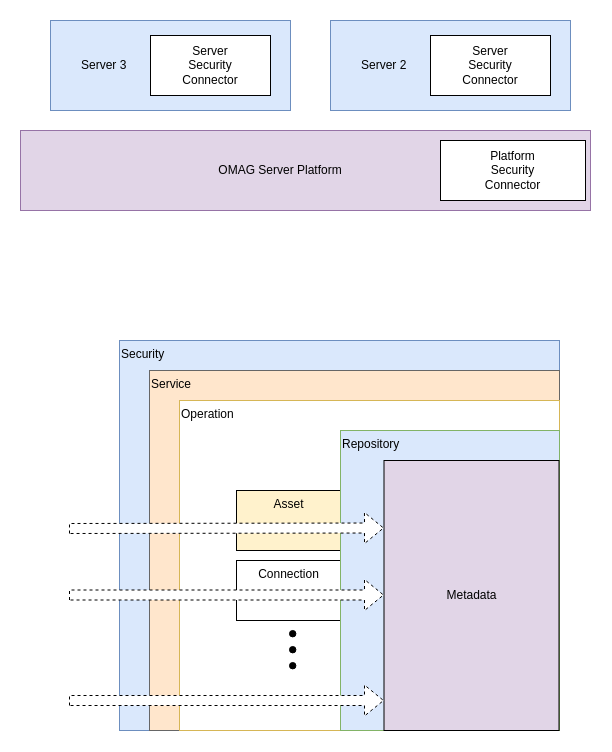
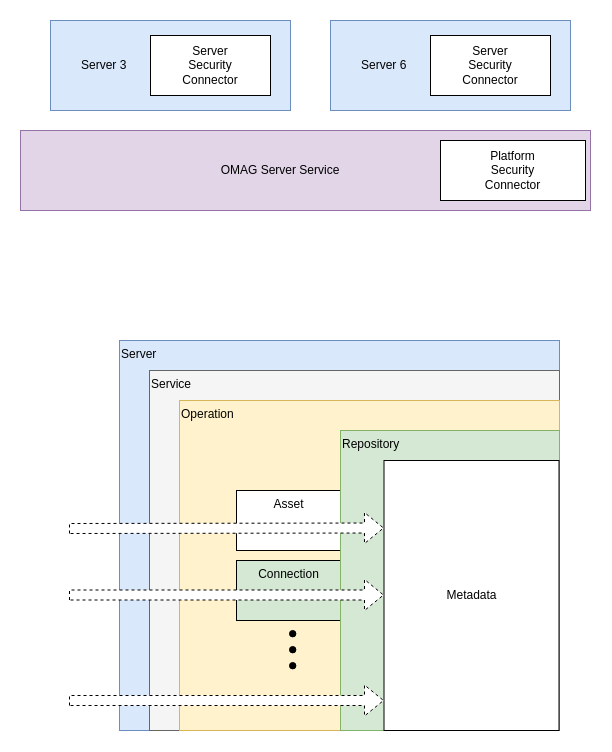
- <mxCell id="6" value="Server 2" style="rounded=0;whiteSpace=wrap;html=1;align=left;spacingLeft=29;fillColor=#dae8fc;strokeColor=#6c8ebf;" parent="1" vertex="1"><mxGeometry x="330" y="20" width="240" height="90" as="geometry" /></mxCell>
+ <mxCell id="6" value="Server 6" style="rounded=0;whiteSpace=wrap;html=1;align=left;spacingLeft=29;fillColor=#dae8fc;strokeColor=#6c8ebf;" parent="1" vertex="1"><mxGeometry x="330" y="20" width="240" height="90" as="geometry" /></mxCell>
- <mxCell id="2" value="OMAG Server Platform" style="rounded=0;whiteSpace=wrap;html=1;spacingRight=50;fillColor=#e1d5e7;strokeColor=#9673a6;" parent="1" vertex="1"><mxGeometry x="20" y="130" width="570" height="80" as="geometry" /></mxCell>
+ <mxCell id="2" value="OMAG Server Service" style="rounded=0;whiteSpace=wrap;html=1;spacingRight=50;fillColor=#e1d5e7;strokeColor=#9673a6;" parent="1" vertex="1"><mxGeometry x="20" y="130" width="570" height="80" as="geometry" /></mxCell>
- <mxCell id="8" value="Security" style="rounded=0;whiteSpace=wrap;html=1;align=left;verticalAlign=top;fillColor=#dae8fc;strokeColor=#6c8ebf;" parent="1" vertex="1"><mxGeometry x="119" y="340" width="440" height="390" as="geometry" /></mxCell>
+ <mxCell id="8" value="Server" style="rounded=0;whiteSpace=wrap;html=1;align=left;verticalAlign=top;fillColor=#dae8fc;strokeColor=#6c8ebf;" parent="1" vertex="1"><mxGeometry x="119" y="340" width="440" height="390" as="geometry" /></mxCell>
- <mxCell id="9" value="Service" style="rounded=0;whiteSpace=wrap;html=1;align=left;verticalAlign=top;fillColor=#ffe6cc;strokeColor=#666666;" parent="1" vertex="1"><mxGeometry x="149" y="370" width="410" height="360" as="geometry" /></mxCell>
+ <mxCell id="9" value="Service" style="rounded=0;whiteSpace=wrap;html=1;align=left;verticalAlign=top;fillColor=#f5f5f5;strokeColor=#666666;" parent="1" vertex="1"><mxGeometry x="149" y="370" width="410" height="360" as="geometry" /></mxCell>
- <mxCell id="10" value="Operation" style="rounded=0;whiteSpace=wrap;html=1;align=left;verticalAlign=top;fillColor=#ffffff;strokeColor=#d6b656;" parent="1" vertex="1"><mxGeometry x="179" y="400" width="380" height="330" as="geometry" /></mxCell>
+ <mxCell id="10" value="Operation" style="rounded=0;whiteSpace=wrap;html=1;align=left;verticalAlign=top;fillColor=#fff2cc;strokeColor=#d6b656;" parent="1" vertex="1"><mxGeometry x="179" y="400" width="380" height="330" as="geometry" /></mxCell>
- <mxCell id="17" value="&lt;div style=&quot;text-align: left&quot;&gt;&lt;span&gt;Repository&lt;/span&gt;&lt;/div&gt;" style="rounded=0;whiteSpace=wrap;html=1;fillColor=#dae8fc;fontColor=#000000;align=left;verticalAlign=top;strokeColor=#82b366;" parent="1" vertex="1"><mxGeometry x="340" y="430" width="219" height="300" as="geometry" /></mxCell>
+ <mxCell id="17" value="&lt;div style=&quot;text-align: left&quot;&gt;&lt;span&gt;Repository&lt;/span&gt;&lt;/div&gt;" style="rounded=0;whiteSpace=wrap;html=1;fillColor=#d5e8d4;fontColor=#000000;align=left;verticalAlign=top;strokeColor=#82b366;" parent="1" vertex="1"><mxGeometry x="340" y="430" width="219" height="300" as="geometry" /></mxCell>
- <mxCell id="11" value="Asset" style="rounded=0;whiteSpace=wrap;html=1;align=center;verticalAlign=top;fillColor=#fff2cc;" parent="1" vertex="1"><mxGeometry x="236" y="490" width="105" height="60" as="geometry" /></mxCell>
+ <mxCell id="11" value="Asset" style="rounded=0;whiteSpace=wrap;html=1;align=center;verticalAlign=top;" parent="1" vertex="1"><mxGeometry x="236" y="490" width="105" height="60" as="geometry" /></mxCell>
- <mxCell id="12" value="Connection" style="rounded=0;whiteSpace=wrap;html=1;align=center;verticalAlign=top;" parent="1" vertex="1"><mxGeometry x="236" y="560" width="105" height="60" as="geometry" /></mxCell>
+ <mxCell id="12" value="Connection" style="rounded=0;whiteSpace=wrap;html=1;align=center;verticalAlign=top;fillColor=#d5e8d4;" parent="1" vertex="1"><mxGeometry x="236" y="560" width="105" height="60" as="geometry" /></mxCell>
- <mxCell id="18" value="Metadata" style="rounded=0;whiteSpace=wrap;html=1;align=center;verticalAlign=middle;fillColor=#e1d5e7;strokeColor=#000000;" parent="1" vertex="1"><mxGeometry x="383.5" y="460" width="175" height="270" as="geometry" /></mxCell>
+ <mxCell id="18" value="Metadata" style="rounded=0;whiteSpace=wrap;html=1;align=center;verticalAlign=middle;fillColor=#ffffff;strokeColor=#000000;" parent="1" vertex="1"><mxGeometry x="383.5" y="460" width="175" height="270" as="geometry" /></mxCell>
